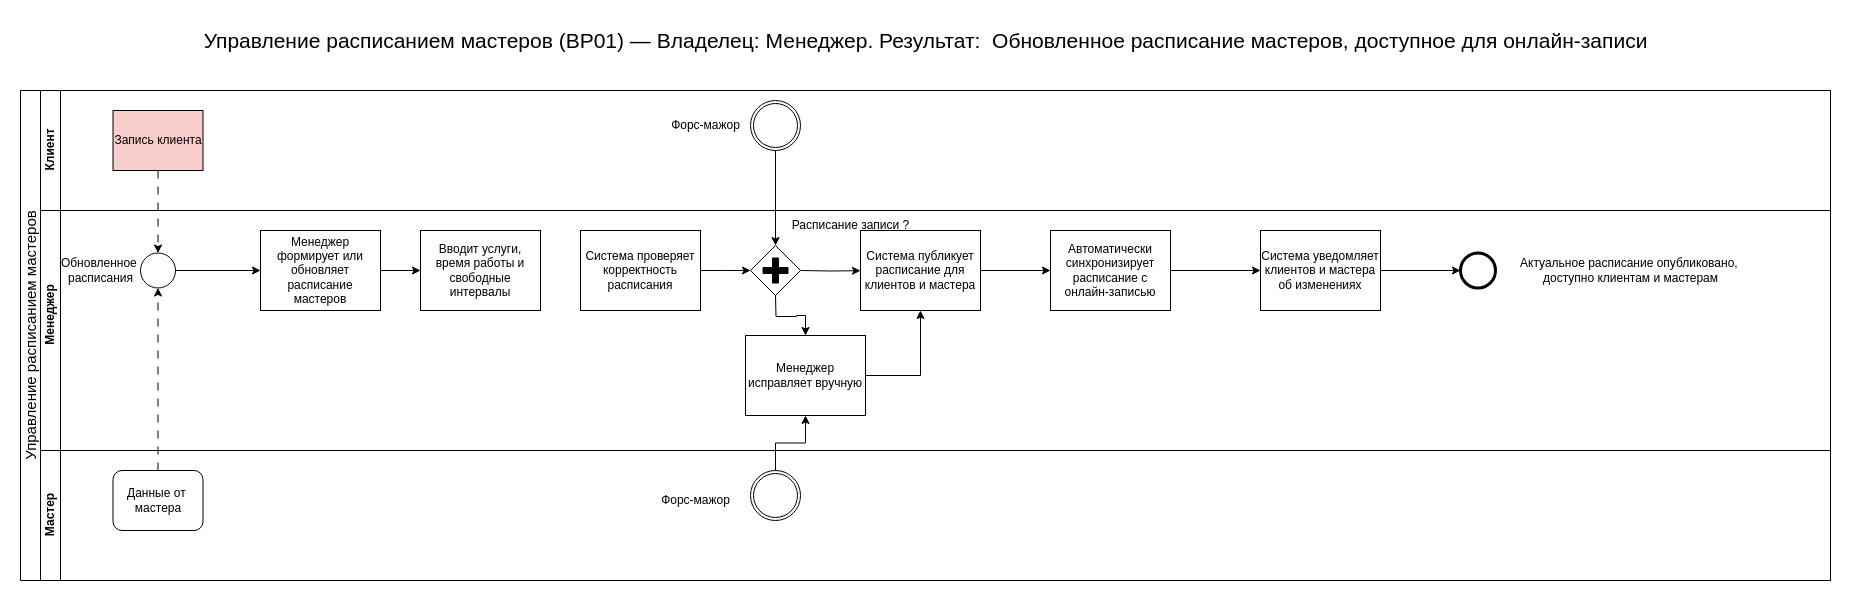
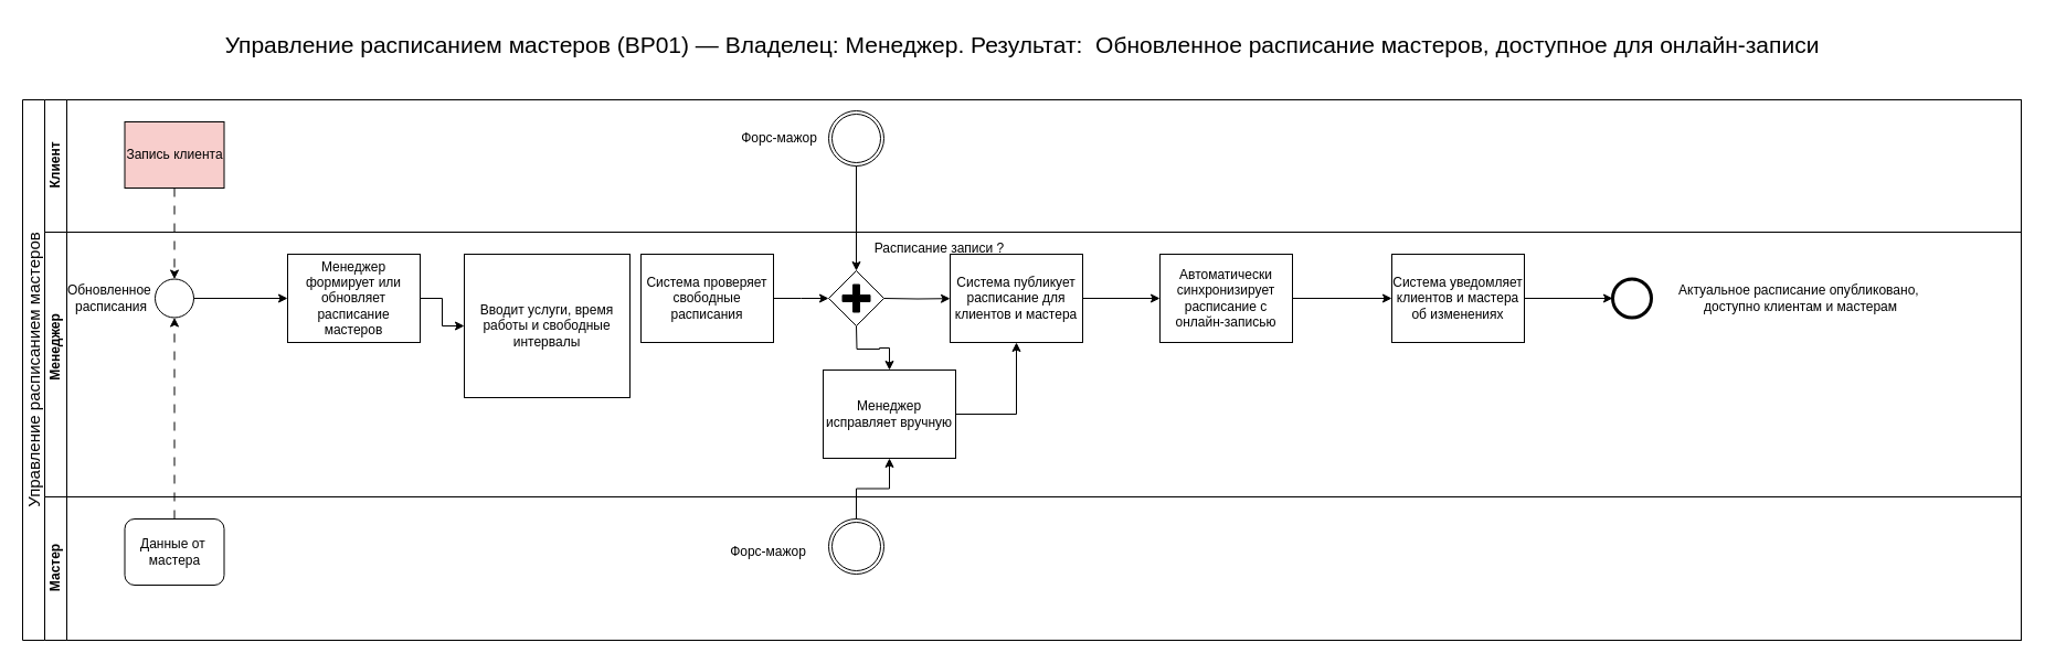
- <mxCell id="13" value="Вводит услуги, время работы и свободные интервалы" style="points=[[0.25,0,0],[0.5,0,0],[0.75,0,0],[1,0.25,0],[1,0.5,0],[1,0.75,0],[0.75,1,0],[0.5,1,0],[0.25,1,0],[0,0.75,0],[0,0.5,0],[0,0.25,0]];shape=mxgraph.bpmn.task2;whiteSpace=wrap;rectStyle=rounded;size=10;html=1;container=1;expand=0;collapsible=0;taskMarker=abstract;" parent="9" vertex="1"><mxGeometry x="380" y="20" width="120" height="80" as="geometry" /></mxCell>
+ <mxCell id="13" value="Вводит услуги, время работы и свободные интервалы" style="points=[[0.25,0,0],[0.5,0,0],[0.75,0,0],[1,0.25,0],[1,0.5,0],[1,0.75,0],[0.75,1,0],[0.5,1,0],[0.25,1,0],[0,0.75,0],[0,0.5,0],[0,0.25,0]];shape=mxgraph.bpmn.task2;whiteSpace=wrap;rectStyle=rounded;size=10;html=1;container=1;expand=0;collapsible=0;taskMarker=abstract;" parent="9" vertex="1"><mxGeometry x="380" y="20" width="150" height="130" as="geometry" /></mxCell>
- <mxCell id="14" value="Система проверяет корректность расписания" style="points=[[0.25,0,0],[0.5,0,0],[0.75,0,0],[1,0.25,0],[1,0.5,0],[1,0.75,0],[0.75,1,0],[0.5,1,0],[0.25,1,0],[0,0.75,0],[0,0.5,0],[0,0.25,0]];shape=mxgraph.bpmn.task2;whiteSpace=wrap;rectStyle=rounded;size=10;html=1;container=1;expand=0;collapsible=0;taskMarker=abstract;" parent="9" vertex="1"><mxGeometry x="540" y="20" width="120" height="80" as="geometry" /></mxCell>
+ <mxCell id="14" value="Система проверяет свободные расписания" style="points=[[0.25,0,0],[0.5,0,0],[0.75,0,0],[1,0.25,0],[1,0.5,0],[1,0.75,0],[0.75,1,0],[0.5,1,0],[0.25,1,0],[0,0.75,0],[0,0.5,0],[0,0.25,0]];shape=mxgraph.bpmn.task2;whiteSpace=wrap;rectStyle=rounded;size=10;html=1;container=1;expand=0;collapsible=0;taskMarker=abstract;" parent="9" vertex="1"><mxGeometry x="540" y="20" width="120" height="80" as="geometry" /></mxCell>
